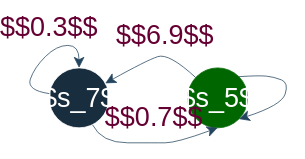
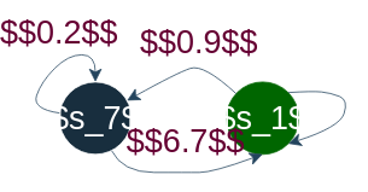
- <mxCell id="8" value="&lt;font style=&quot;font-size: 36px;&quot;&gt;$$0.3$$&lt;/font&gt;" style="text;html=1;align=center;verticalAlign=middle;whiteSpace=wrap;rounded=0;labelBackgroundColor=none;fontColor=#660033;" parent="1" vertex="1"><mxGeometry x="20" y="20" width="60" height="30" as="geometry" /></mxCell>
+ <mxCell id="8" value="&lt;font style=&quot;font-size: 36px;&quot;&gt;$$0.2$$&lt;/font&gt;" style="text;html=1;align=center;verticalAlign=middle;whiteSpace=wrap;rounded=0;labelBackgroundColor=none;fontColor=#660033;" parent="1" vertex="1"><mxGeometry x="20" y="20" width="60" height="30" as="geometry" /></mxCell>
- <mxCell id="10" value="&lt;font style=&quot;font-size: 36px;&quot;&gt;$$6.9$$&lt;/font&gt;" style="text;html=1;align=center;verticalAlign=middle;whiteSpace=wrap;rounded=0;labelBackgroundColor=none;fontColor=#660033;" parent="1" vertex="1"><mxGeometry x="175" y="30" width="60" height="30" as="geometry" /></mxCell>
+ <mxCell id="10" value="&lt;font style=&quot;font-size: 36px;&quot;&gt;$$0.9$$&lt;/font&gt;" style="text;html=1;align=center;verticalAlign=middle;whiteSpace=wrap;rounded=0;labelBackgroundColor=none;fontColor=#660033;" parent="1" vertex="1"><mxGeometry x="175" y="30" width="60" height="30" as="geometry" /></mxCell>
- <mxCell id="3" value="&lt;span style=&quot;font-size: 36px;&quot;&gt;$$s_5$$&lt;/span&gt;" style="ellipse;whiteSpace=wrap;html=1;aspect=fixed;labelBackgroundColor=none;fillColor=#006600;strokeColor=#006600;fontColor=#ffffff;" parent="1" vertex="1"><mxGeometry x="235" y="90" width="80" height="80" as="geometry" /></mxCell>
+ <mxCell id="3" value="&lt;span style=&quot;font-size: 36px;&quot;&gt;$$s_1$$&lt;/span&gt;" style="ellipse;whiteSpace=wrap;html=1;aspect=fixed;labelBackgroundColor=none;fillColor=#006600;strokeColor=#006600;fontColor=#ffffff;" parent="1" vertex="1"><mxGeometry x="235" y="90" width="80" height="80" as="geometry" /></mxCell>
- <mxCell id="9" value="&lt;font style=&quot;font-size: 36px;&quot;&gt;$$0.7$$&lt;/font&gt;" style="text;html=1;align=center;verticalAlign=middle;whiteSpace=wrap;rounded=0;labelBackgroundColor=none;fontColor=#660033;" parent="1" vertex="1"><mxGeometry x="160" y="140" width="60" height="30" as="geometry" /></mxCell>
+ <mxCell id="9" value="&lt;font style=&quot;font-size: 36px;&quot;&gt;$$6.7$$&lt;/font&gt;" style="text;html=1;align=center;verticalAlign=middle;whiteSpace=wrap;rounded=0;labelBackgroundColor=none;fontColor=#660033;" parent="1" vertex="1"><mxGeometry x="160" y="140" width="60" height="30" as="geometry" /></mxCell>
